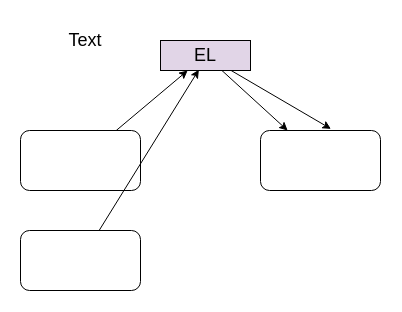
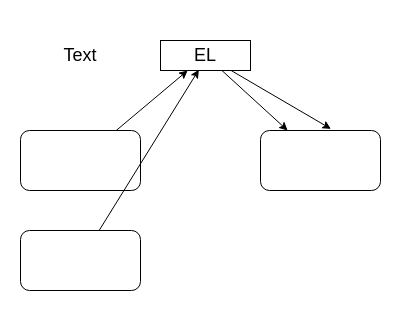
- <mxCell id="10" value="Text" style="text;html=1;strokeColor=none;fillColor=none;align=center;verticalAlign=middle;whiteSpace=wrap;rounded=0;fontSize=18;" vertex="1" parent="1"><mxGeometry x="55" y="5" width="60" height="70" as="geometry" /></mxCell>
+ <mxCell id="10" value="Text" style="text;html=1;strokeColor=none;fillColor=none;align=center;verticalAlign=middle;whiteSpace=wrap;rounded=0;fontSize=18;" vertex="1" parent="1"><mxGeometry x="50" y="20" width="60" height="70" as="geometry" /></mxCell>
- <mxCell id="4" value="EL" style="rounded=0;whiteSpace=wrap;html=1;fontSize=18;fillColor=#e1d5e7;" vertex="1" parent="1"><mxGeometry x="160" y="40" width="90" height="30" as="geometry" /></mxCell>
+ <mxCell id="4" value="EL" style="rounded=0;whiteSpace=wrap;html=1;fontSize=18;" vertex="1" parent="1"><mxGeometry x="160" y="40" width="90" height="30" as="geometry" /></mxCell>
